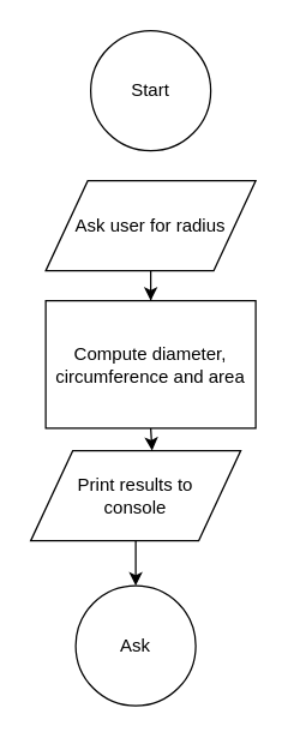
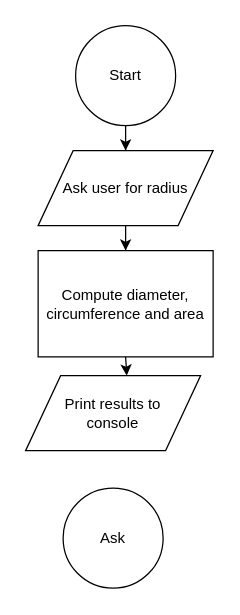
+ <mxCell id="6" style="edgeStyle=orthogonalEdgeStyle;rounded=0;orthogonalLoop=1;jettySize=auto;html=1;entryX=0.5;entryY=0;entryDx=0;entryDy=0;" parent="1" source="7" target="10" edge="1"><mxGeometry relative="1" as="geometry" /></mxCell>
- <mxCell id="4" style="edgeStyle=orthogonalEdgeStyle;rounded=0;orthogonalLoop=1;jettySize=auto;html=1;entryX=0.5;entryY=0;entryDx=0;entryDy=0;" parent="1" source="5" target="8" edge="1"><mxGeometry relative="1" as="geometry" /></mxCell>
